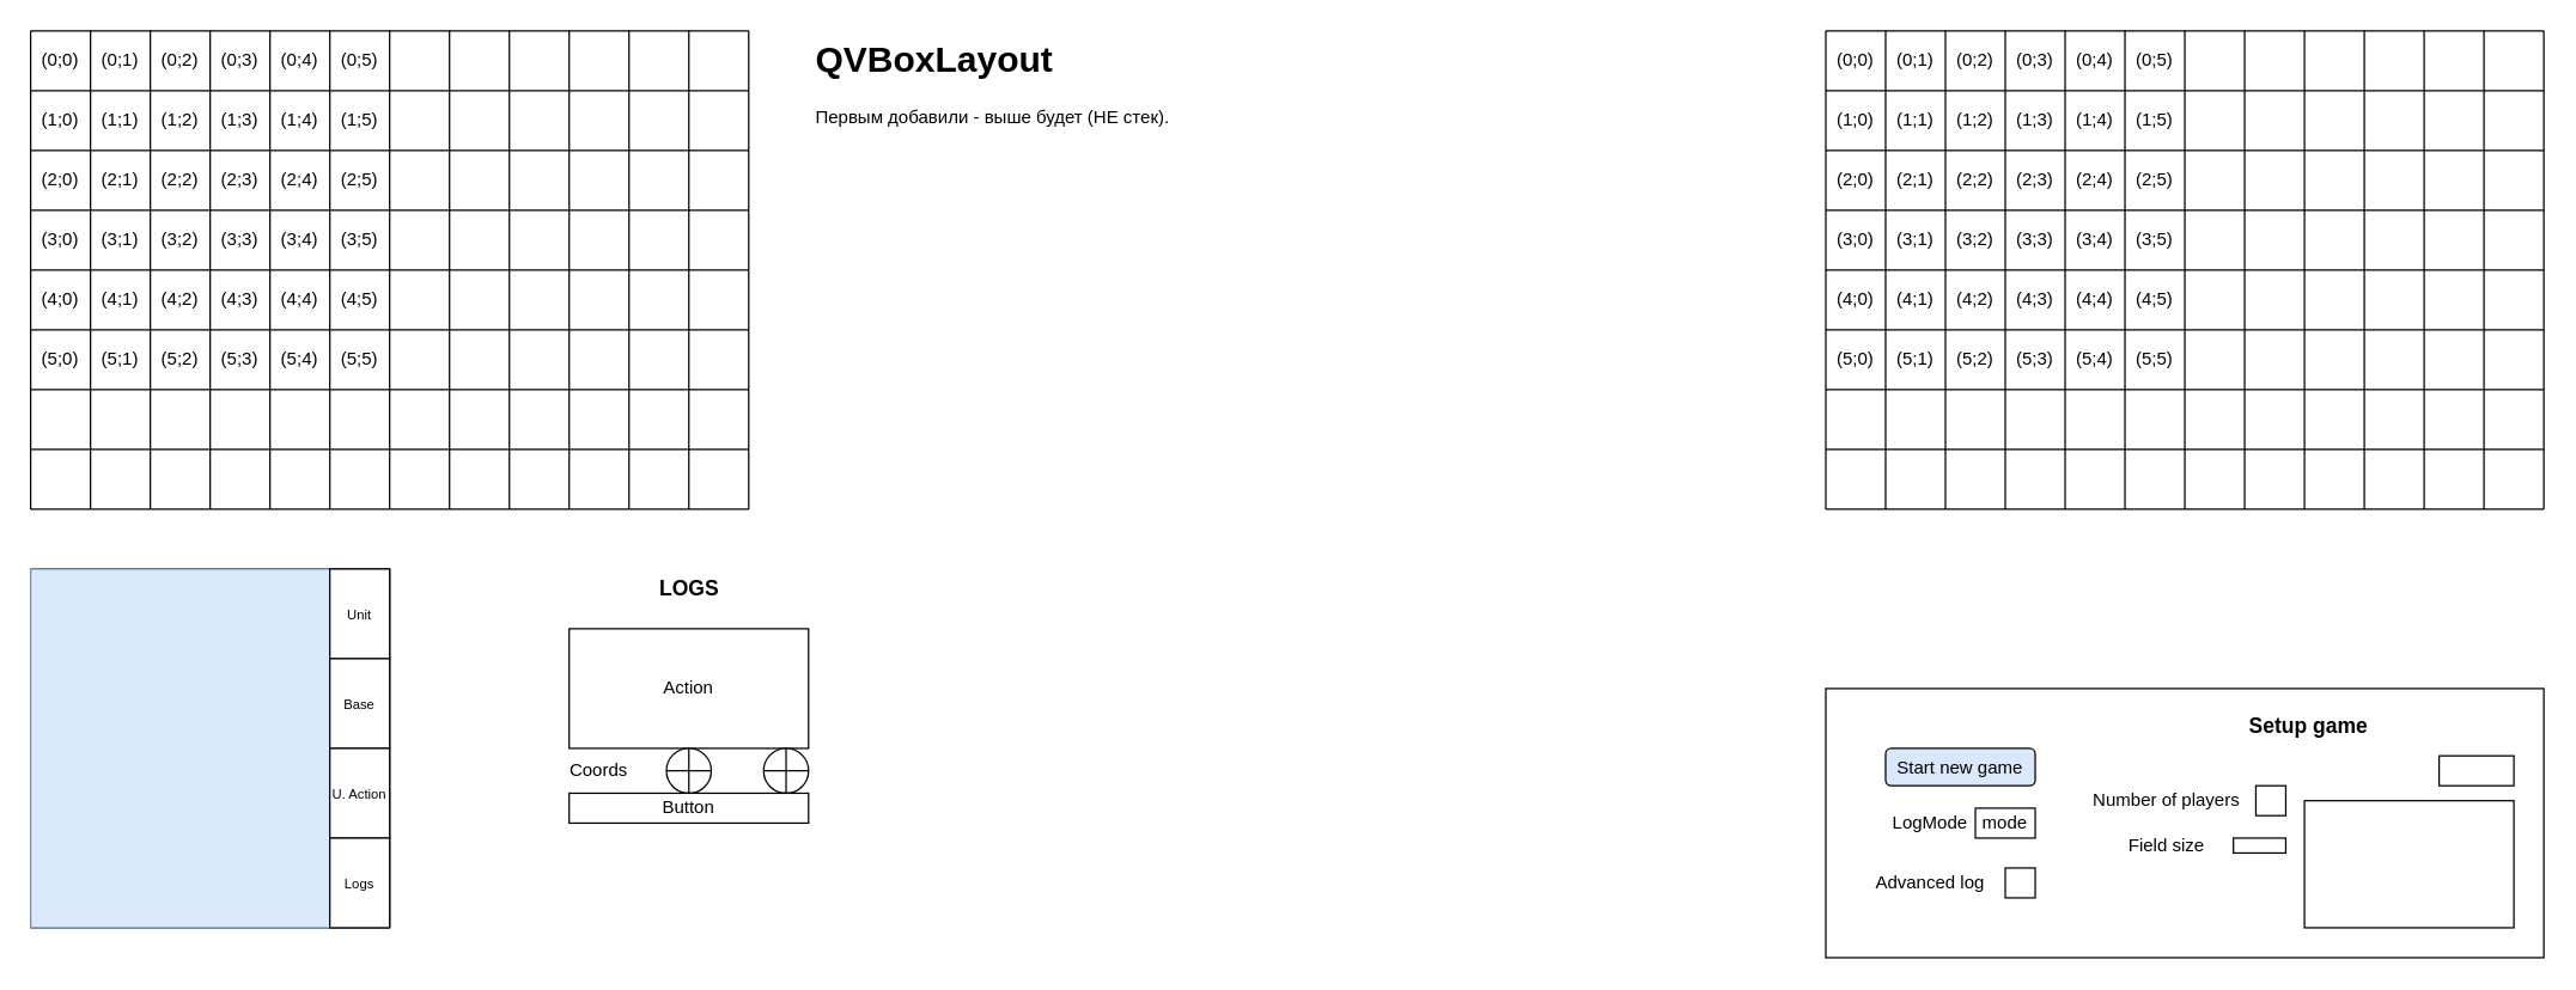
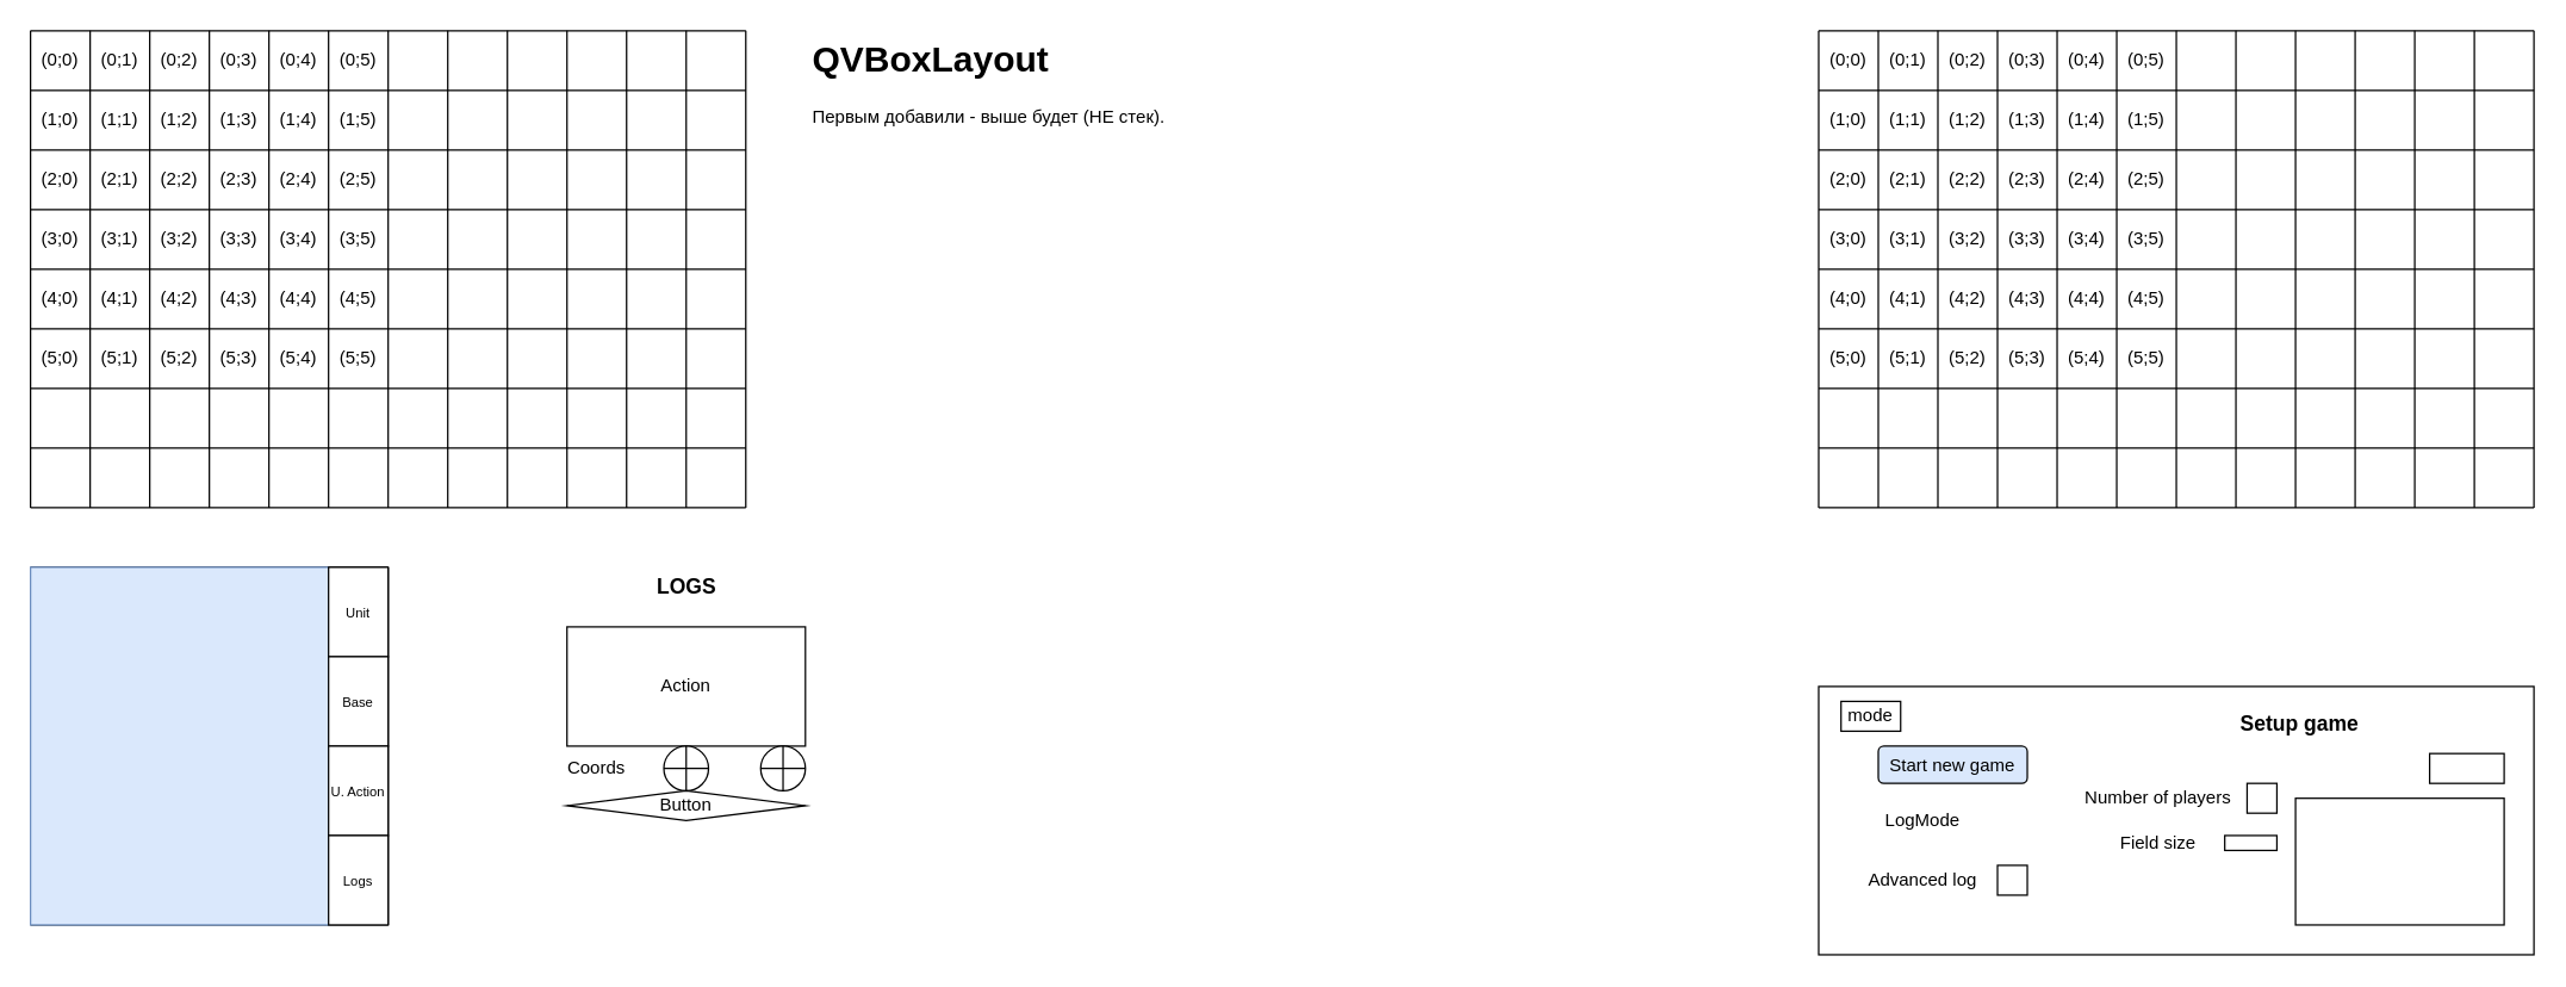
- <mxCell id="147" value="Button" style="rounded=0;whiteSpace=wrap;html=1;" parent="1" vertex="1"><mxGeometry x="380" y="530" width="160" height="20" as="geometry" /></mxCell>
+ <mxCell id="147" value="Button" style="rhombus;whiteSpace=wrap;html=1;" parent="1" vertex="1"><mxGeometry x="380" y="530" width="160" height="20" as="geometry" /></mxCell>
- <mxCell id="150" value="mode" style="rounded=0;whiteSpace=wrap;html=1;" parent="1" vertex="1"><mxGeometry x="1320" y="540" width="40" height="20" as="geometry" /></mxCell>
+ <mxCell id="150" value="mode" style="rounded=0;whiteSpace=wrap;html=1;" parent="1" vertex="1"><mxGeometry x="1235" y="470" width="40" height="20" as="geometry" /></mxCell>
